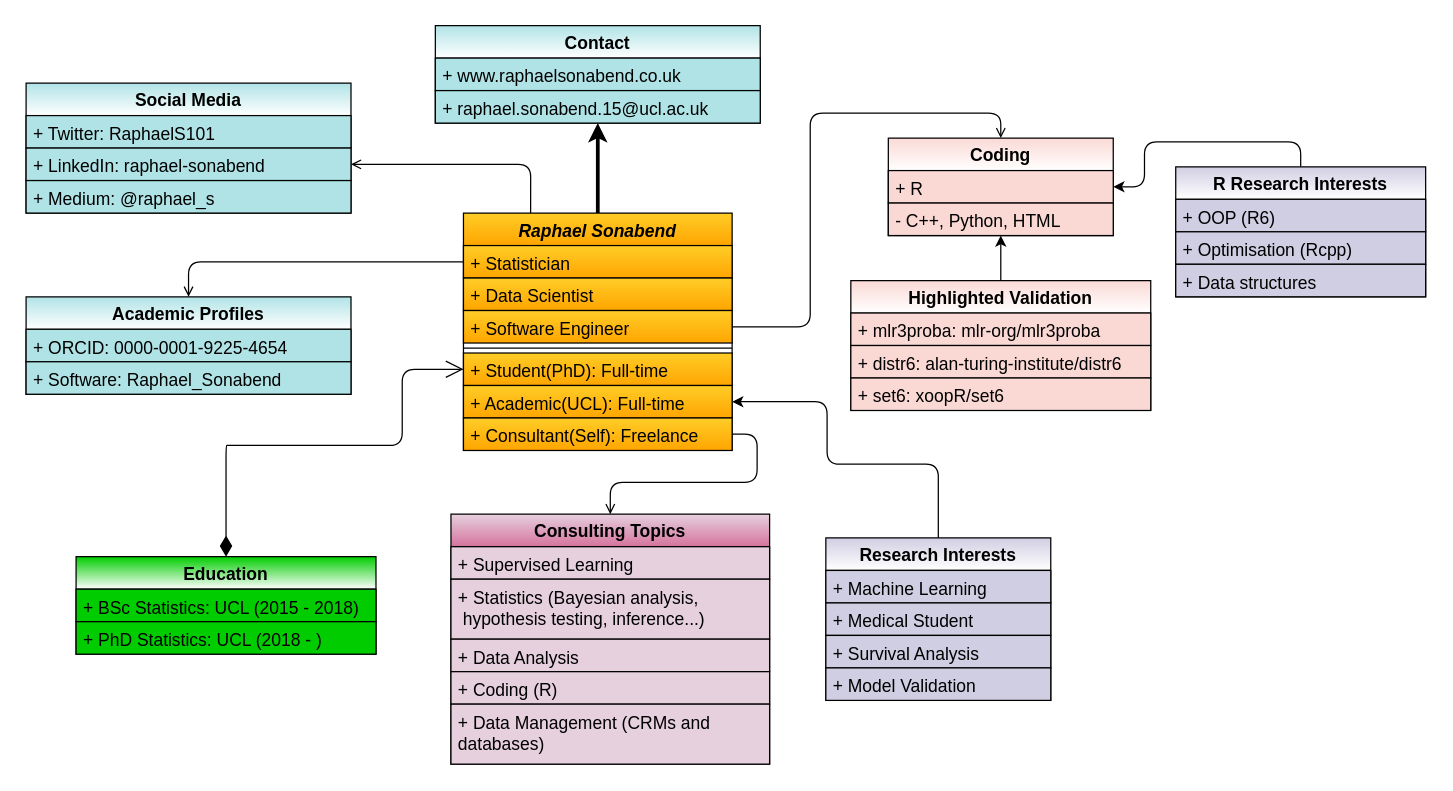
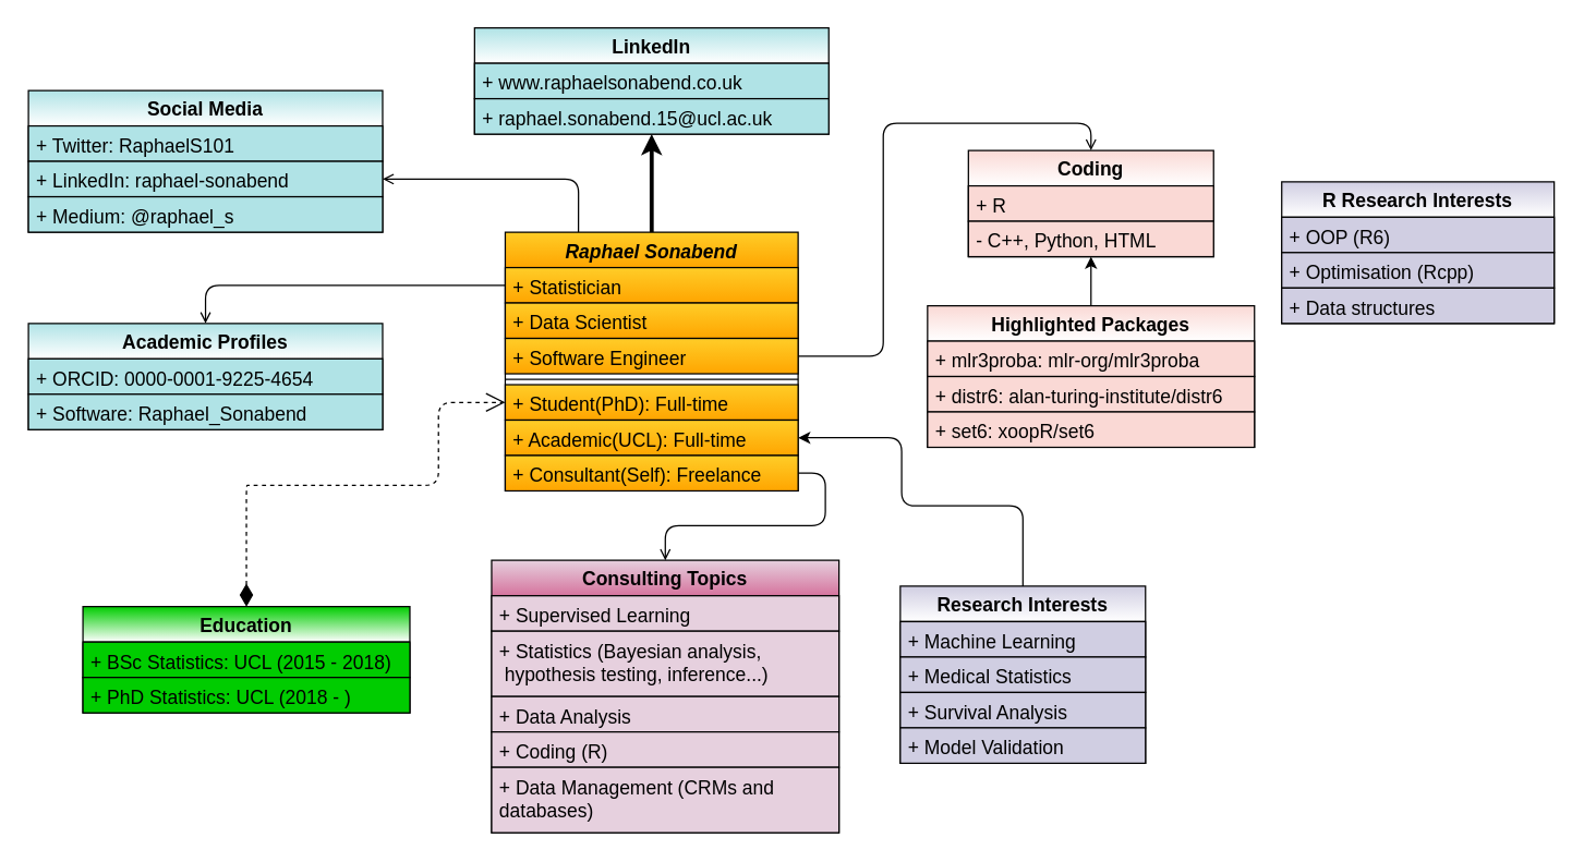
- <mxCell id="51" value="Contact" style="swimlane;fontStyle=1;childLayout=stackLayout;horizontal=1;startSize=26;horizontalStack=0;resizeParent=1;resizeParentMax=0;resizeLast=0;collapsible=1;marginBottom=0;fillColor=#b0e3e6;strokeColor=#000000;gradientColor=#ffffff;fontFamily=Helvetica;fontSize=14;" parent="1" vertex="1"><mxGeometry x="347.5" y="20" width="260" height="78" as="geometry" /></mxCell>
+ <mxCell id="51" value="LinkedIn" style="swimlane;fontStyle=1;childLayout=stackLayout;horizontal=1;startSize=26;horizontalStack=0;resizeParent=1;resizeParentMax=0;resizeLast=0;collapsible=1;marginBottom=0;fillColor=#b0e3e6;strokeColor=#000000;gradientColor=#ffffff;fontFamily=Helvetica;fontSize=14;" parent="1" vertex="1"><mxGeometry x="347.5" y="20" width="260" height="78" as="geometry" /></mxCell>
- <mxCell id="46" style="edgeStyle=orthogonalEdgeStyle;rounded=1;orthogonalLoop=1;jettySize=auto;html=1;exitX=0.5;exitY=0;exitDx=0;exitDy=0;entryX=1;entryY=0.5;entryDx=0;entryDy=0;startArrow=none;startFill=0;endArrow=classic;endFill=1;strokeColor=#000000;strokeWidth=1;fontFamily=Lucida Console;fontSize=16;fontColor=#000000;" parent="1" source="47" target="23" edge="1"><mxGeometry relative="1" as="geometry" /></mxCell>
- <mxCell id="26" value="Highlighted Validation" style="swimlane;fontStyle=1;childLayout=stackLayout;horizontal=1;startSize=26;horizontalStack=0;resizeParent=1;resizeParentMax=0;resizeLast=0;collapsible=1;marginBottom=0;fillColor=#fad9d5;strokeColor=#000000;gradientColor=#ffffff;fontFamily=Helvetica;fontSize=14;" parent="1" vertex="1"><mxGeometry x="680" y="224" width="240" height="104" as="geometry" /></mxCell>
+ <mxCell id="26" value="Highlighted Packages" style="swimlane;fontStyle=1;childLayout=stackLayout;horizontal=1;startSize=26;horizontalStack=0;resizeParent=1;resizeParentMax=0;resizeLast=0;collapsible=1;marginBottom=0;fillColor=#fad9d5;strokeColor=#000000;gradientColor=#ffffff;fontFamily=Helvetica;fontSize=14;" parent="1" vertex="1"><mxGeometry x="680" y="224" width="240" height="104" as="geometry" /></mxCell>
- <mxCell id="15" value="" style="endArrow=open;html=1;endSize=12;startArrow=diamondThin;startSize=14;startFill=1;edgeStyle=orthogonalEdgeStyle;align=left;verticalAlign=bottom;exitX=0.5;exitY=0;exitDx=0;exitDy=0;entryX=0;entryY=0.5;entryDx=0;entryDy=0;fontFamily=Helvetica;strokeColor=#000000;fontSize=14;" parent="1" source="12" target="9" edge="1"><mxGeometry x="-1" y="3" relative="1" as="geometry"><mxPoint x="190" y="430" as="sourcePoint" /><mxPoint x="350" y="430" as="targetPoint" /><Array as="points"><mxPoint x="181" y="356" /><mxPoint x="321" y="356" /><mxPoint x="321" y="294" /></Array></mxGeometry></mxCell>
+ <mxCell id="15" value="" style="endArrow=open;html=1;endSize=12;startArrow=diamondThin;startSize=14;startFill=1;edgeStyle=orthogonalEdgeStyle;align=left;verticalAlign=bottom;exitX=0.5;exitY=0;exitDx=0;exitDy=0;entryX=0;entryY=0.5;entryDx=0;entryDy=0;fontFamily=Helvetica;strokeColor=#000000;fontSize=14;dashed=1;" parent="1" source="12" target="9" edge="1"><mxGeometry x="-1" y="3" relative="1" as="geometry"><mxPoint x="190" y="430" as="sourcePoint" /><mxPoint x="350" y="430" as="targetPoint" /><Array as="points"><mxPoint x="181" y="356" /><mxPoint x="321" y="356" /><mxPoint x="321" y="294" /></Array></mxGeometry></mxCell>
- <mxCell id="19" value="+ Medical Student" style="text;align=left;verticalAlign=top;spacingLeft=4;spacingRight=4;overflow=hidden;rotatable=0;points=[[0,0.5],[1,0.5]];portConstraint=eastwest;fillColor=#d0cee2;strokeColor=#000000;fontFamily=Helvetica;fontSize=14;" parent="17" vertex="1"><mxGeometry y="52" width="180" height="26" as="geometry" /></mxCell>
+ <mxCell id="19" value="+ Medical Statistics" style="text;align=left;verticalAlign=top;spacingLeft=4;spacingRight=4;overflow=hidden;rotatable=0;points=[[0,0.5],[1,0.5]];portConstraint=eastwest;fillColor=#d0cee2;strokeColor=#000000;fontFamily=Helvetica;fontSize=14;" parent="17" vertex="1"><mxGeometry y="52" width="180" height="26" as="geometry" /></mxCell>
